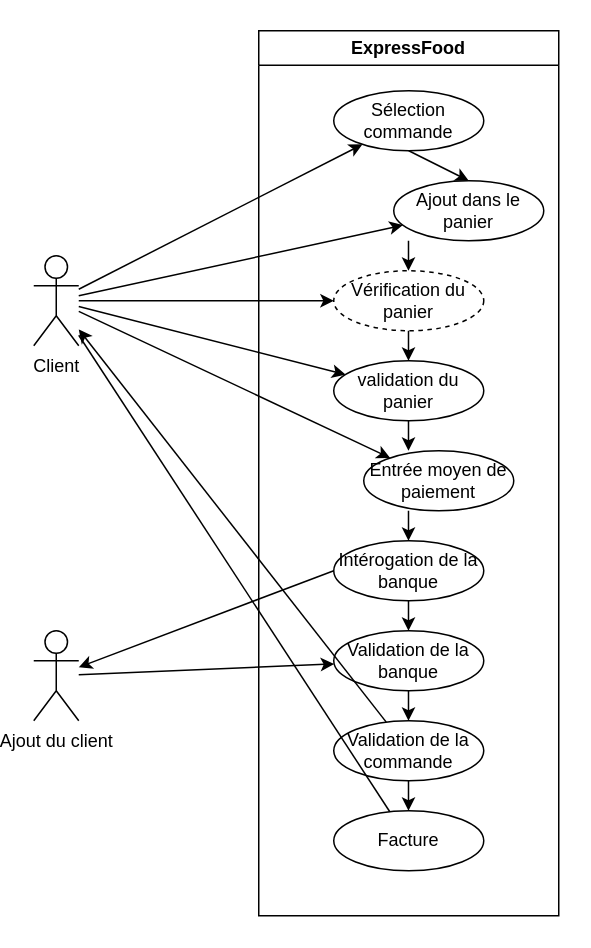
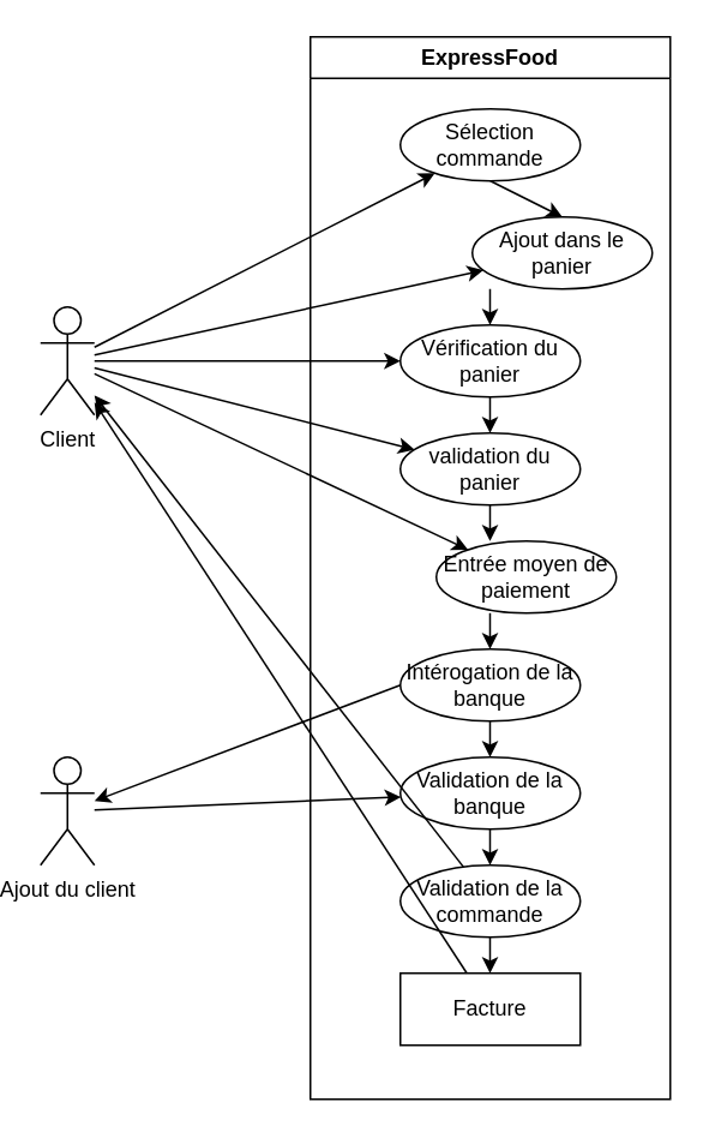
- <mxCell id="6" value="&lt;div&gt;Vérification du panier&lt;/div&gt;" style="ellipse;whiteSpace=wrap;html=1;align=center;dashed=1;" vertex="1" parent="3"><mxGeometry x="50" y="160" width="100" height="40" as="geometry" /></mxCell>
+ <mxCell id="6" value="&lt;div&gt;Vérification du panier&lt;/div&gt;" style="ellipse;whiteSpace=wrap;html=1;align=center;" vertex="1" parent="3"><mxGeometry x="50" y="160" width="100" height="40" as="geometry" /></mxCell>
- <mxCell id="29" value="" style="endArrow=none;html=1;rounded=0;" edge="1" parent="1" source="12" target="2"><mxGeometry width="50" height="50" relative="1" as="geometry"><mxPoint x="-120" y="380.003" as="sourcePoint" /><mxPoint x="83.033" y="604.597" as="targetPoint" /></mxGeometry></mxCell>
+ <mxCell id="29" value="" style="endArrow=classic;html=1;rounded=0;" edge="1" parent="1" source="12" target="2"><mxGeometry width="50" height="50" relative="1" as="geometry"><mxPoint x="-120" y="380.003" as="sourcePoint" /><mxPoint x="83.033" y="604.597" as="targetPoint" /></mxGeometry></mxCell>
- <mxCell id="12" value="Facture" style="ellipse;whiteSpace=wrap;html=1;align=center;" vertex="1" parent="3"><mxGeometry x="50" y="520" width="100" height="40" as="geometry" /></mxCell>
+ <mxCell id="12" value="Facture" style="whiteSpace=wrap;html=1;align=center;rounded=0;" vertex="1" parent="3"><mxGeometry x="50" y="520" width="100" height="40" as="geometry" /></mxCell>
